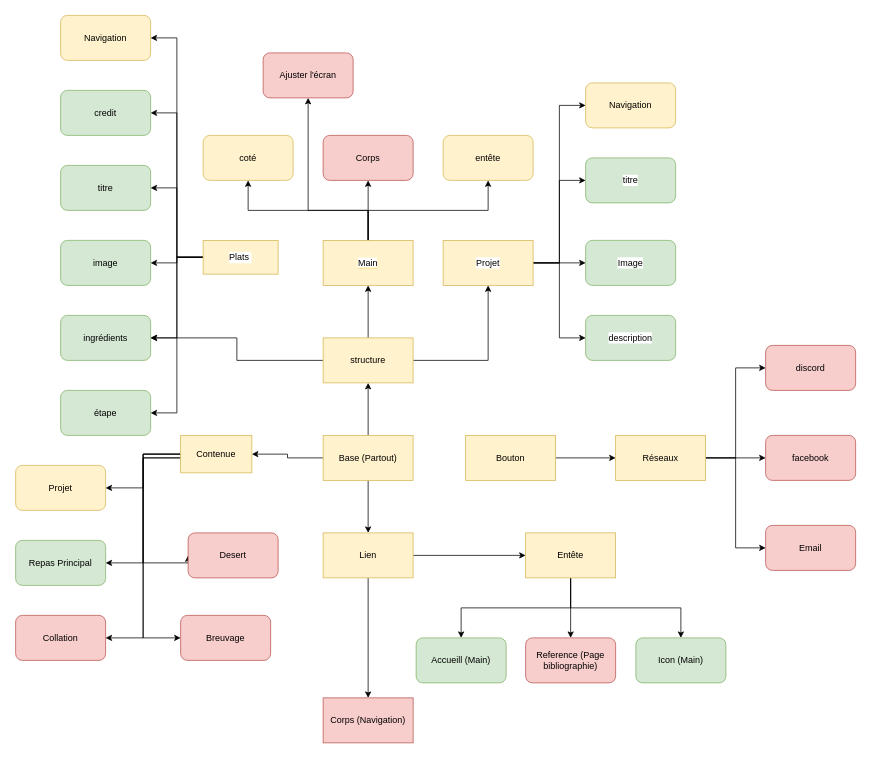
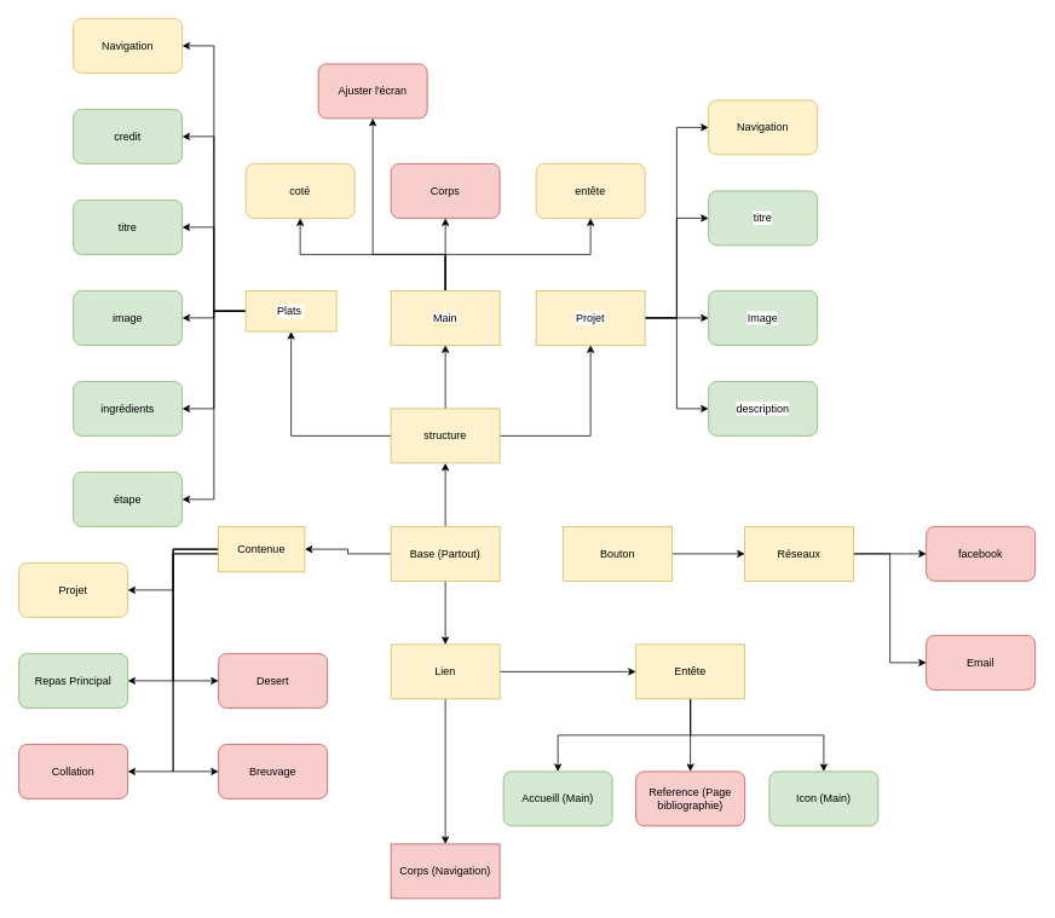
- <mxCell id="27" style="edgeStyle=orthogonalEdgeStyle;rounded=0;orthogonalLoop=1;jettySize=auto;html=1;" parent="1" source="29" target="53" edge="1"><mxGeometry relative="1" as="geometry" /></mxCell>
+ <mxCell id="27" style="edgeStyle=orthogonalEdgeStyle;rounded=0;orthogonalLoop=1;jettySize=auto;html=1;entryX=0.5;entryY=1;entryDx=0;entryDy=0;" parent="1" source="29" target="41" edge="1"><mxGeometry relative="1" as="geometry" /></mxCell>
- <mxCell id="22" value="discord" style="rounded=1;whiteSpace=wrap;html=1;fillColor=#f8cecc;strokeColor=#b85450;" parent="1" vertex="1"><mxGeometry x="1020" y="460" width="120" height="60" as="geometry" /></mxCell>
- <mxCell id="18" style="edgeStyle=orthogonalEdgeStyle;rounded=0;orthogonalLoop=1;jettySize=auto;html=1;entryX=0;entryY=0.5;entryDx=0;entryDy=0;" parent="1" source="20" target="22" edge="1"><mxGeometry relative="1" as="geometry" /></mxCell>
- <mxCell id="66" value="Desert" style="rounded=1;whiteSpace=wrap;html=1;fillColor=#f8cecc;strokeColor=#b85450;" vertex="1" parent="1"><mxGeometry x="250" y="710" width="120" height="60" as="geometry" /></mxCell>
+ <mxCell id="66" value="Desert" style="rounded=1;whiteSpace=wrap;html=1;fillColor=#f8cecc;strokeColor=#b85450;" vertex="1" parent="1"><mxGeometry x="240" y="720" width="120" height="60" as="geometry" /></mxCell>
